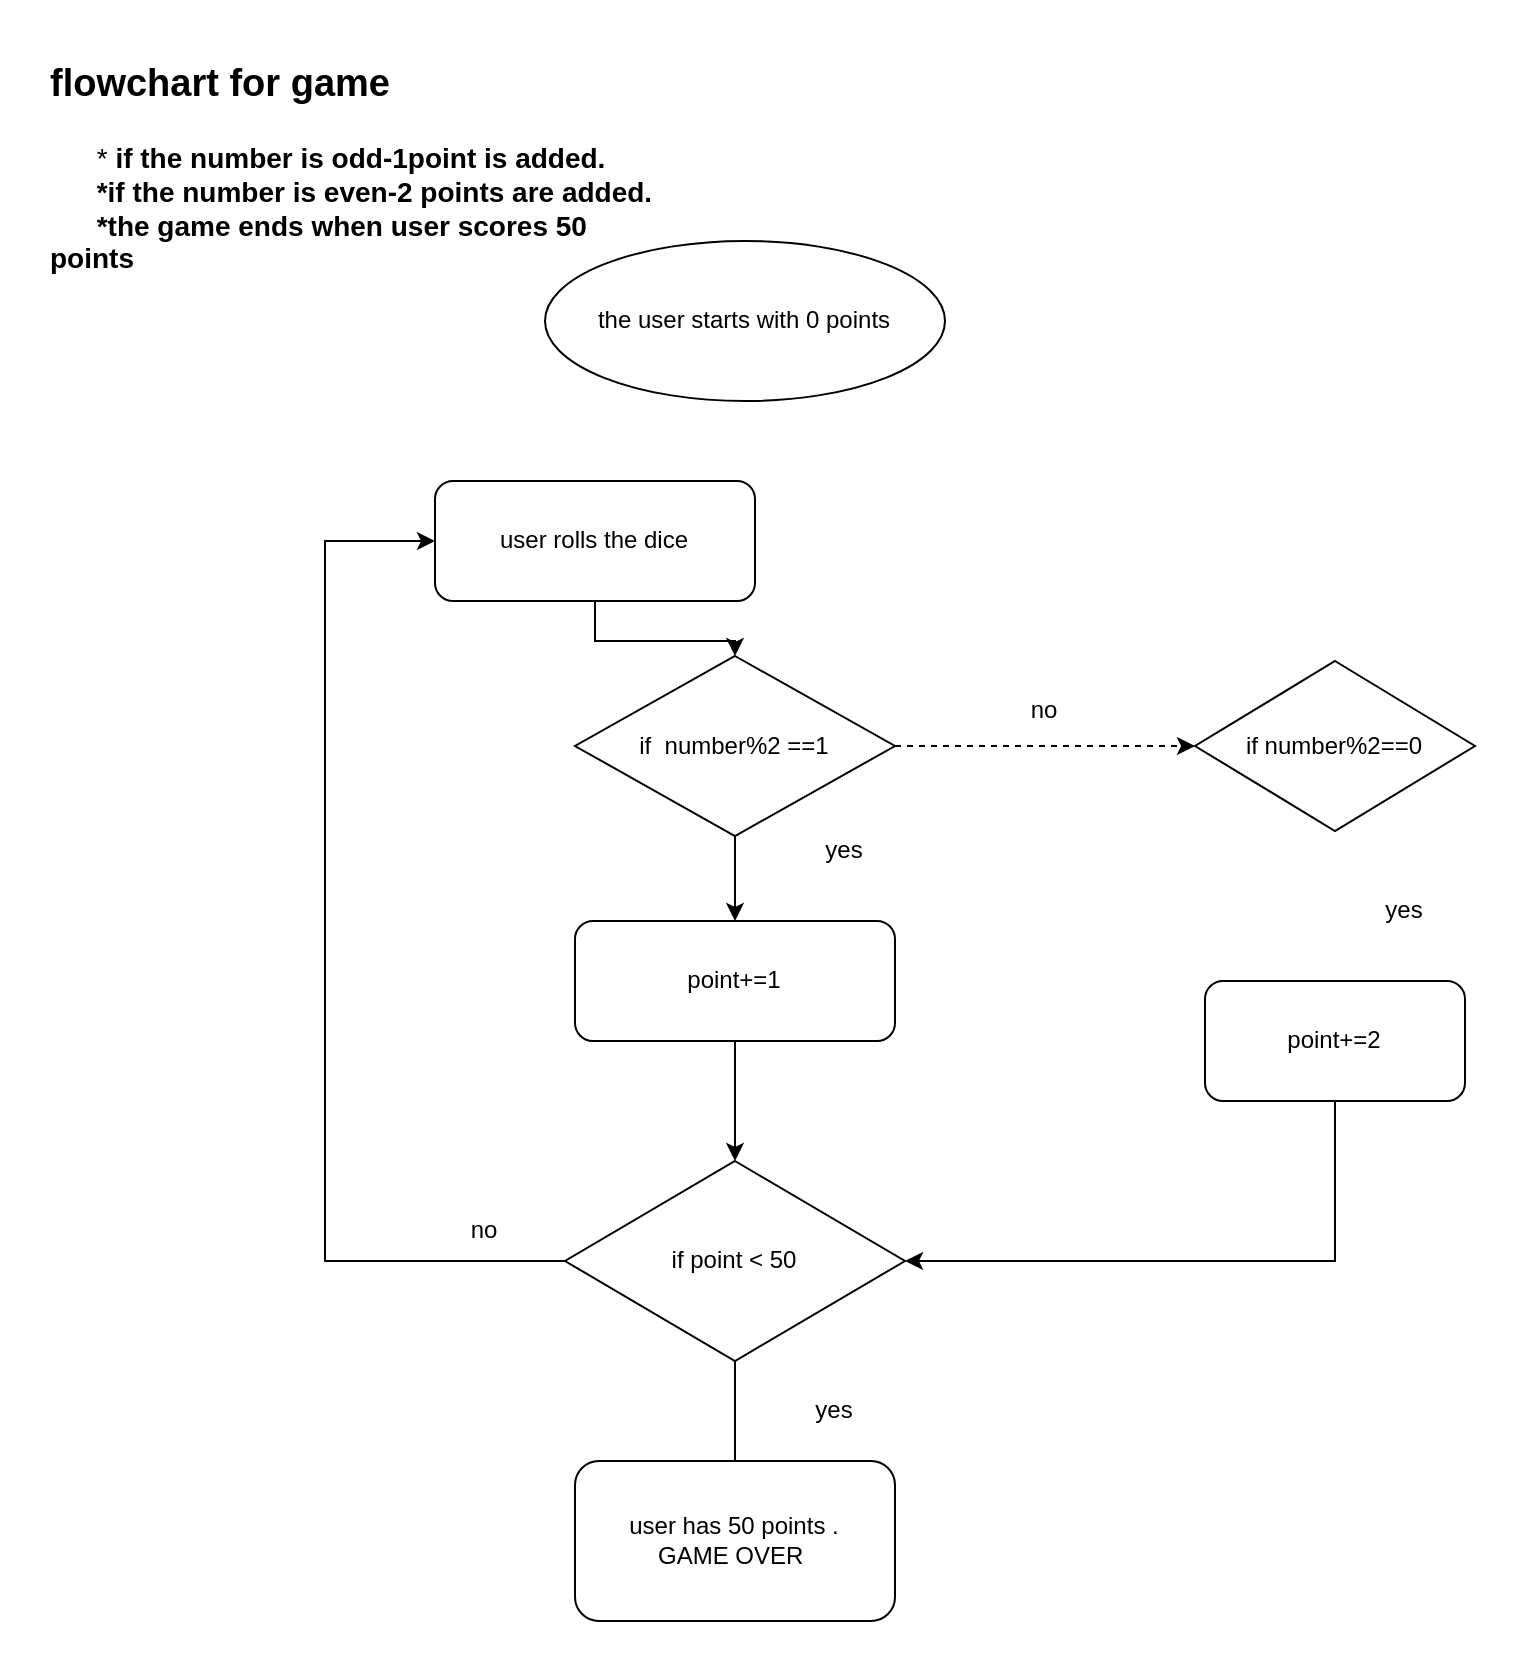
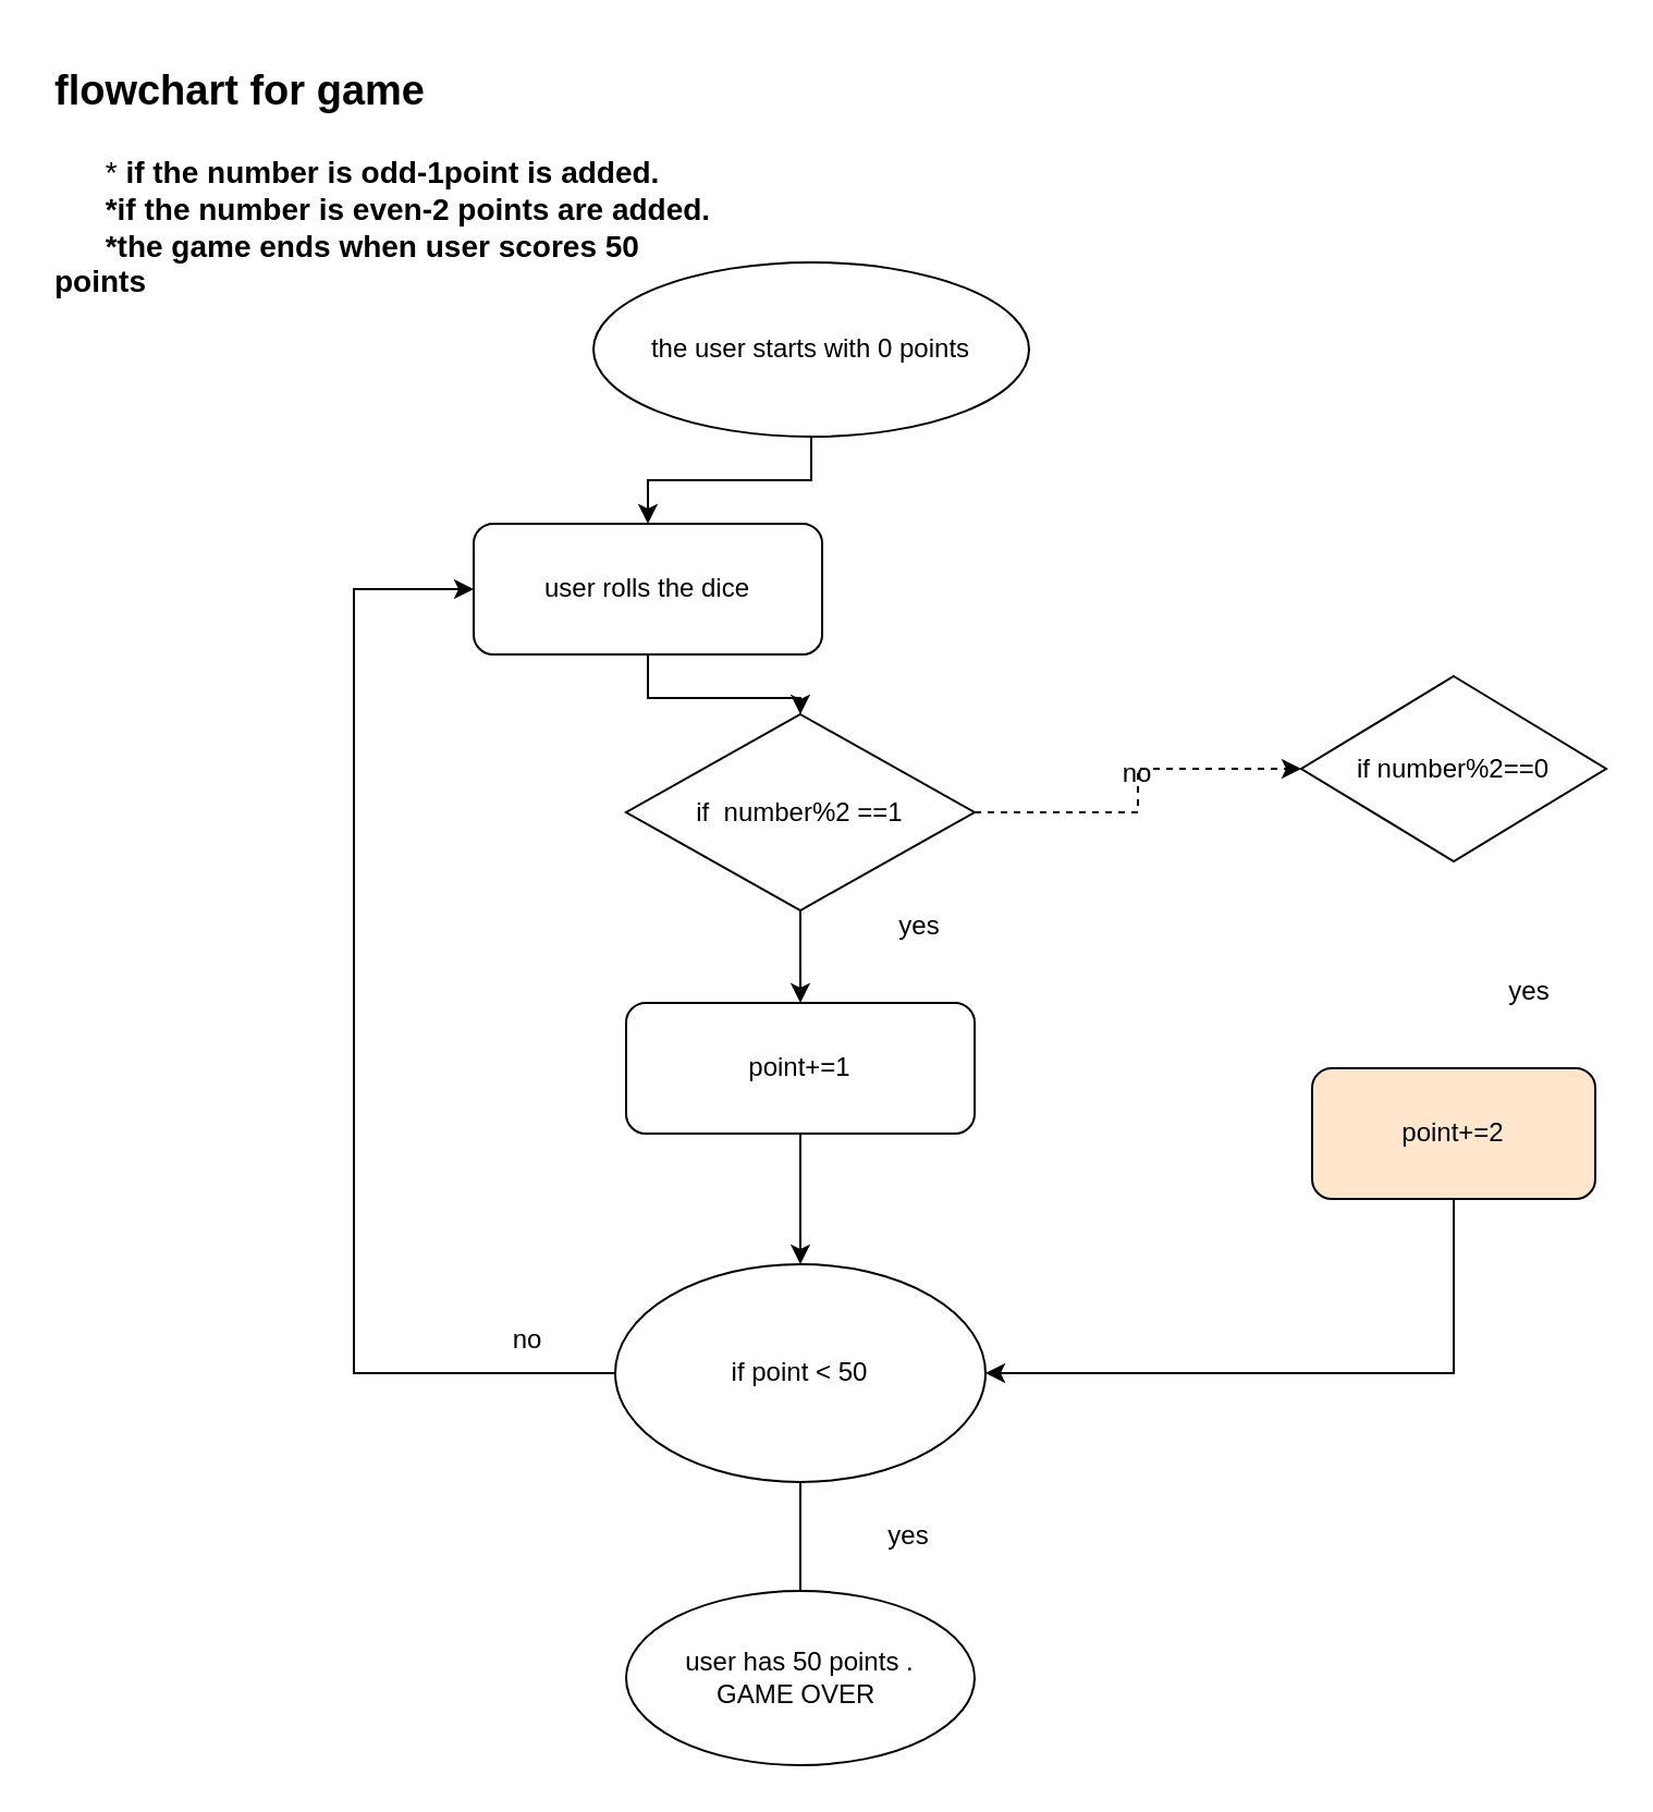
+ <mxCell id="3" style="edgeStyle=orthogonalEdgeStyle;rounded=0;orthogonalLoop=1;jettySize=auto;html=1;exitX=0.5;exitY=1;exitDx=0;exitDy=0;entryX=0.5;entryY=0;entryDx=0;entryDy=0;" parent="1" source="4" target="21" edge="1"><mxGeometry relative="1" as="geometry" /></mxCell>
- <mxCell id="11" value="if number%2==0" style="rhombus;whiteSpace=wrap;html=1;" parent="1" vertex="1"><mxGeometry x="597" y="330" width="140" height="85" as="geometry" /></mxCell>
+ <mxCell id="11" value="if number%2==0" style="rhombus;whiteSpace=wrap;html=1;" parent="1" vertex="1"><mxGeometry x="597" y="310" width="140" height="85" as="geometry" /></mxCell>
- <mxCell id="14" value="point+=2" style="rounded=1;whiteSpace=wrap;html=1;" parent="1" vertex="1"><mxGeometry x="602" y="490" width="130" height="60" as="geometry" /></mxCell>
+ <mxCell id="14" value="point+=2" style="rounded=1;whiteSpace=wrap;html=1;fillColor=#ffe6cc;" parent="1" vertex="1"><mxGeometry x="602" y="490" width="130" height="60" as="geometry" /></mxCell>
- <mxCell id="17" value="if point &amp;lt; 50" style="rhombus;whiteSpace=wrap;html=1;" parent="1" vertex="1"><mxGeometry x="282" y="580" width="170" height="100" as="geometry" /></mxCell>
+ <mxCell id="17" value="if point &amp;lt; 50" style="ellipse;whiteSpace=wrap;html=1;" parent="1" vertex="1"><mxGeometry x="282" y="580" width="170" height="100" as="geometry" /></mxCell>
- <mxCell id="19" value="user has 50 points .&lt;br&gt;GAME OVER&amp;nbsp;" style="whiteSpace=wrap;html=1;rounded=1;" parent="1" vertex="1"><mxGeometry x="287" y="730" width="160" height="80" as="geometry" /></mxCell>
+ <mxCell id="19" value="user has 50 points .&lt;br&gt;GAME OVER&amp;nbsp;" style="ellipse;whiteSpace=wrap;html=1;" parent="1" vertex="1"><mxGeometry x="287" y="730" width="160" height="80" as="geometry" /></mxCell>
